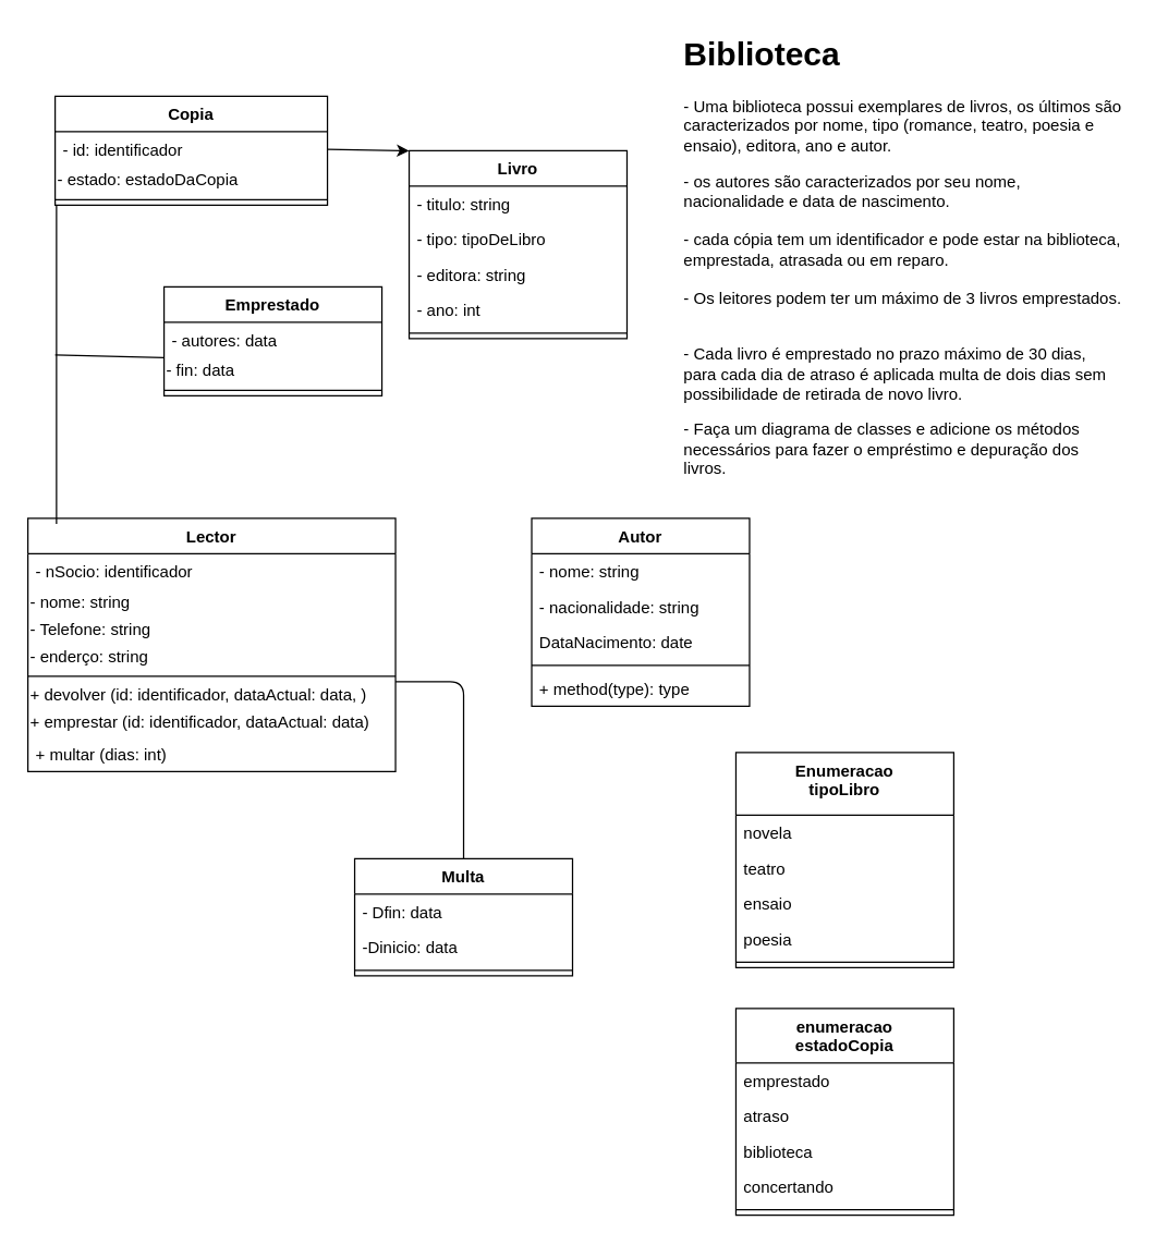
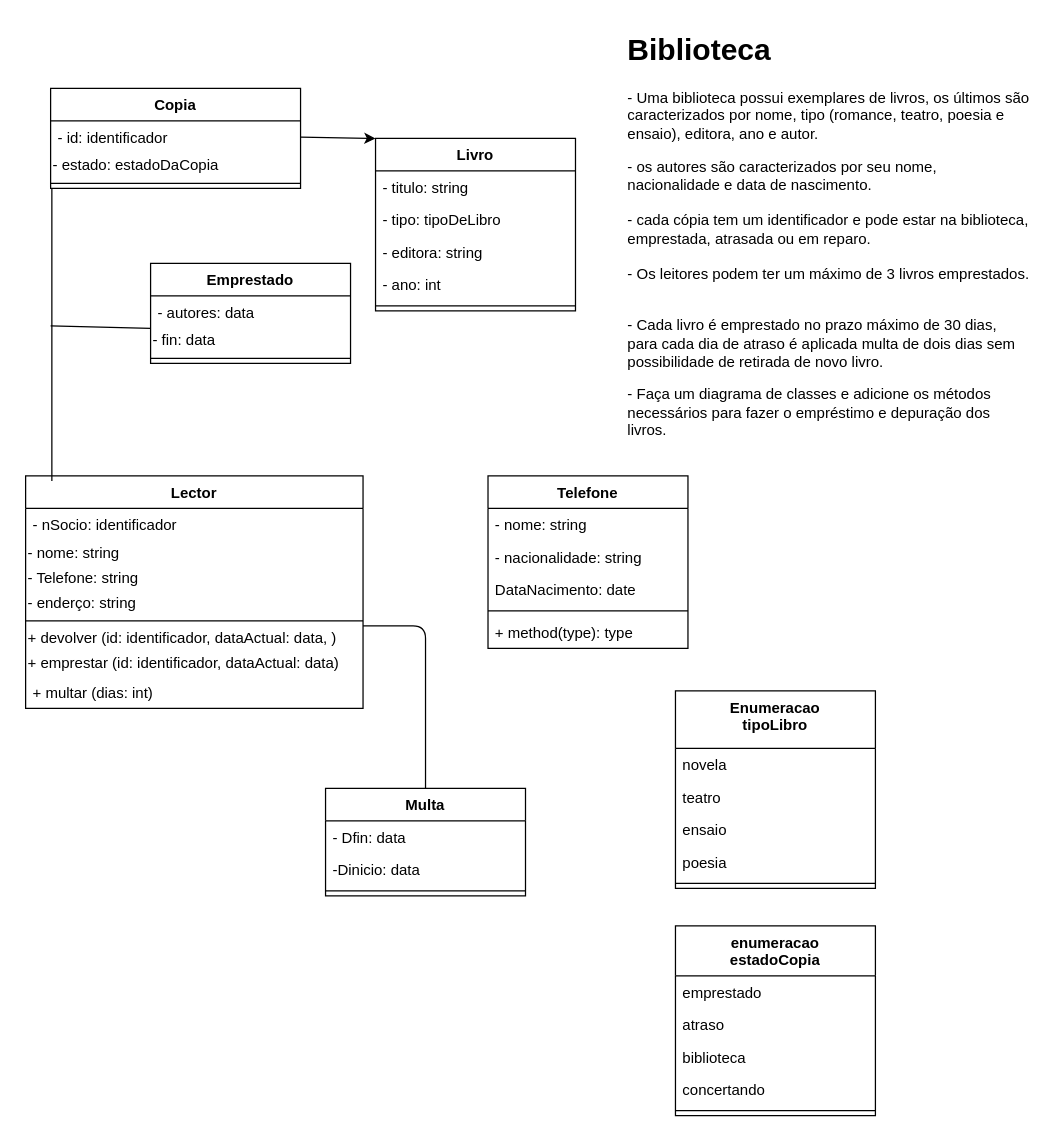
- <mxCell id="22" value="Autor" style="swimlane;fontStyle=1;align=center;verticalAlign=top;childLayout=stackLayout;horizontal=1;startSize=26;horizontalStack=0;resizeParent=1;resizeParentMax=0;resizeLast=0;collapsible=1;marginBottom=0;" vertex="1" parent="1"><mxGeometry x="390" y="380" width="160" height="138" as="geometry" /></mxCell>
+ <mxCell id="22" value="Telefone" style="swimlane;fontStyle=1;align=center;verticalAlign=top;childLayout=stackLayout;horizontal=1;startSize=26;horizontalStack=0;resizeParent=1;resizeParentMax=0;resizeLast=0;collapsible=1;marginBottom=0;" vertex="1" parent="1"><mxGeometry x="390" y="380" width="160" height="138" as="geometry" /></mxCell>
